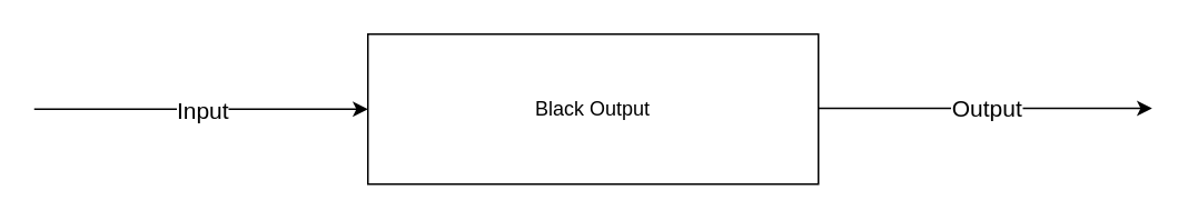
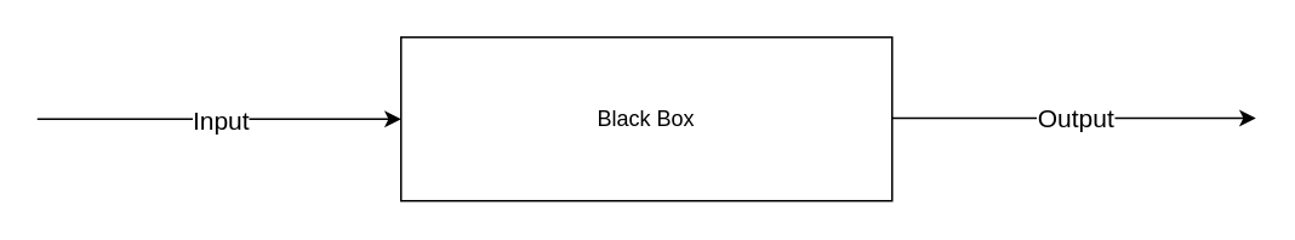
- <mxCell id="2" value="Black Output" style="rounded=0;whiteSpace=wrap;html=1;" vertex="1" parent="1"><mxGeometry x="220" y="20" width="270" height="90" as="geometry" /></mxCell>
+ <mxCell id="2" value="Black Box" style="rounded=0;whiteSpace=wrap;html=1;" vertex="1" parent="1"><mxGeometry x="220" y="20" width="270" height="90" as="geometry" /></mxCell>
